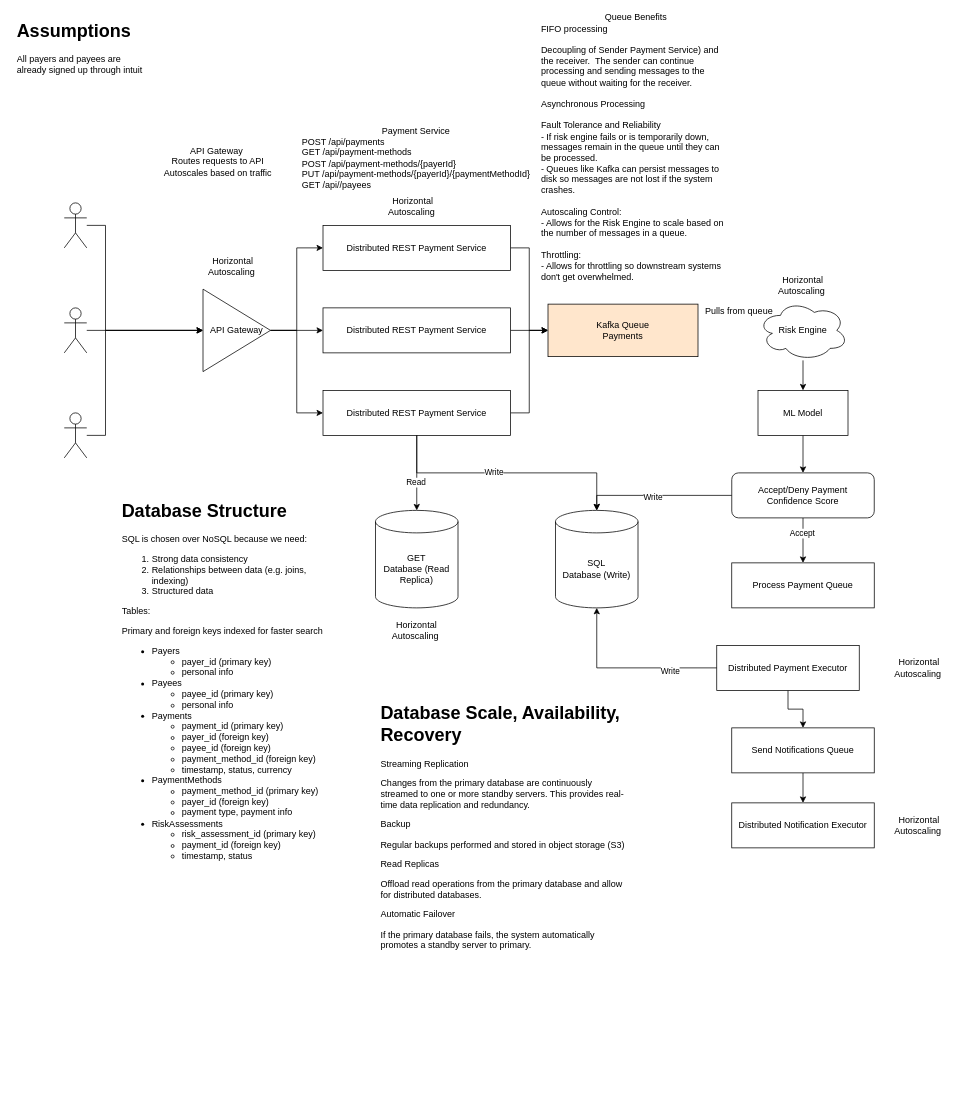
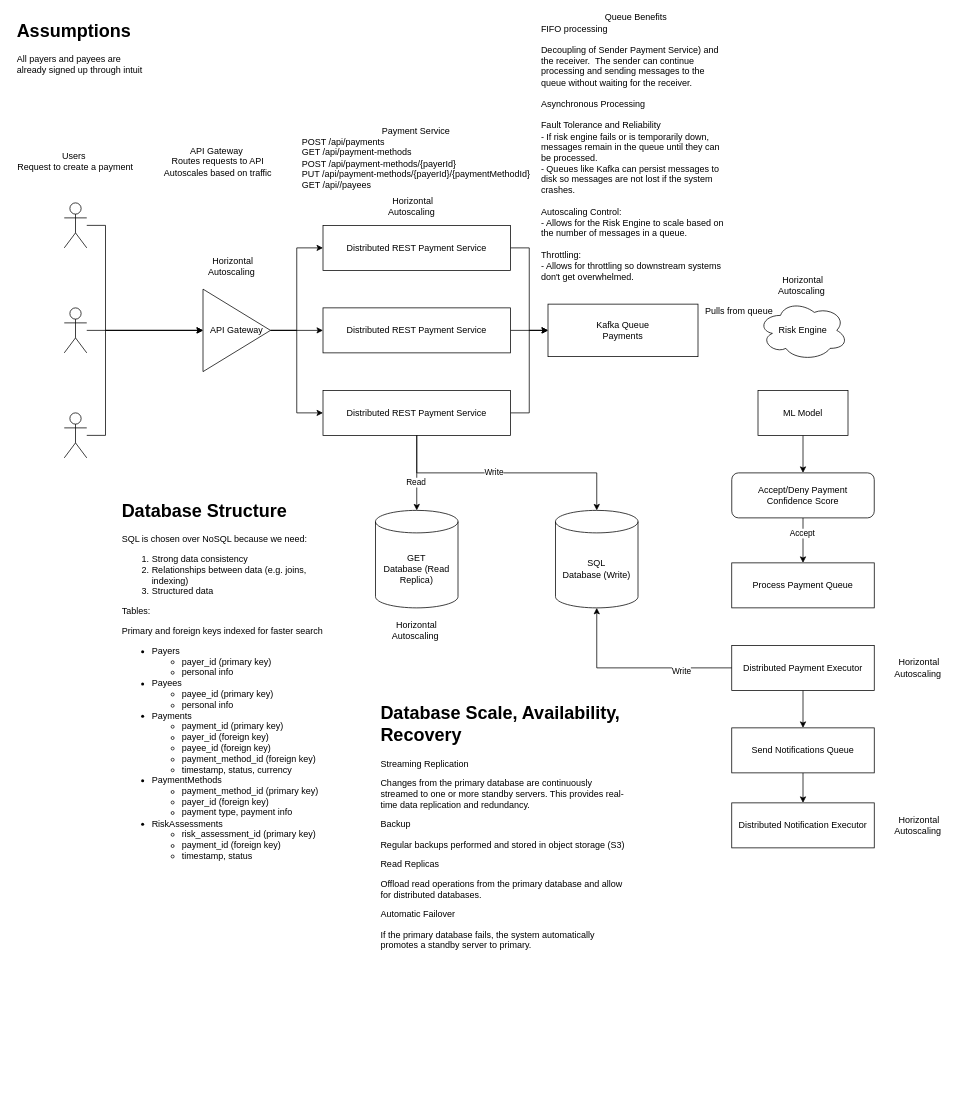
+ <mxCell id="18" value="Users&amp;nbsp;&lt;div&gt;Request to create a payment&lt;/div&gt;" style="text;html=1;align=center;verticalAlign=middle;whiteSpace=wrap;rounded=0;" vertex="1" parent="1"><mxGeometry x="20" y="200" width="160" height="30" as="geometry" /></mxCell>
- <mxCell id="25" value="Kafka Queue&lt;div&gt;Payments&lt;/div&gt;" style="rounded=0;whiteSpace=wrap;html=1;fillColor=#ffe6cc;" vertex="1" parent="1"><mxGeometry x="730" y="405" width="200" height="70" as="geometry" /></mxCell>
+ <mxCell id="25" value="Kafka Queue&lt;div&gt;Payments&lt;/div&gt;" style="rounded=0;whiteSpace=wrap;html=1;" vertex="1" parent="1"><mxGeometry x="730" y="405" width="200" height="70" as="geometry" /></mxCell>
- <mxCell id="27" style="edgeStyle=orthogonalEdgeStyle;rounded=0;orthogonalLoop=1;jettySize=auto;html=1;entryX=0.5;entryY=0;entryDx=0;entryDy=0;" edge="1" parent="1" source="28" target="34"><mxGeometry relative="1" as="geometry" /></mxCell>
- <mxCell id="38" style="edgeStyle=orthogonalEdgeStyle;rounded=0;orthogonalLoop=1;jettySize=auto;html=1;entryX=0.5;entryY=0;entryDx=0;entryDy=0;entryPerimeter=0;" edge="1" parent="1" source="37" target="24"><mxGeometry relative="1" as="geometry"><mxPoint x="890" y="660" as="targetPoint" /></mxGeometry></mxCell>
- <mxCell id="39" value="Write" style="edgeLabel;html=1;align=center;verticalAlign=middle;resizable=0;points=[];" vertex="1" connectable="0" parent="38"><mxGeometry x="0.06" y="2" relative="1" as="geometry"><mxPoint as="offset" /></mxGeometry></mxCell>
- <mxCell id="42" value="Distributed Payment Executor" style="rounded=0;whiteSpace=wrap;html=1;" vertex="1" parent="1"><mxGeometry x="955" y="860" width="190" height="60" as="geometry" /></mxCell>
+ <mxCell id="42" value="Distributed Payment Executor" style="rounded=0;whiteSpace=wrap;html=1;" vertex="1" parent="1"><mxGeometry x="975" y="860" width="190" height="60" as="geometry" /></mxCell>
